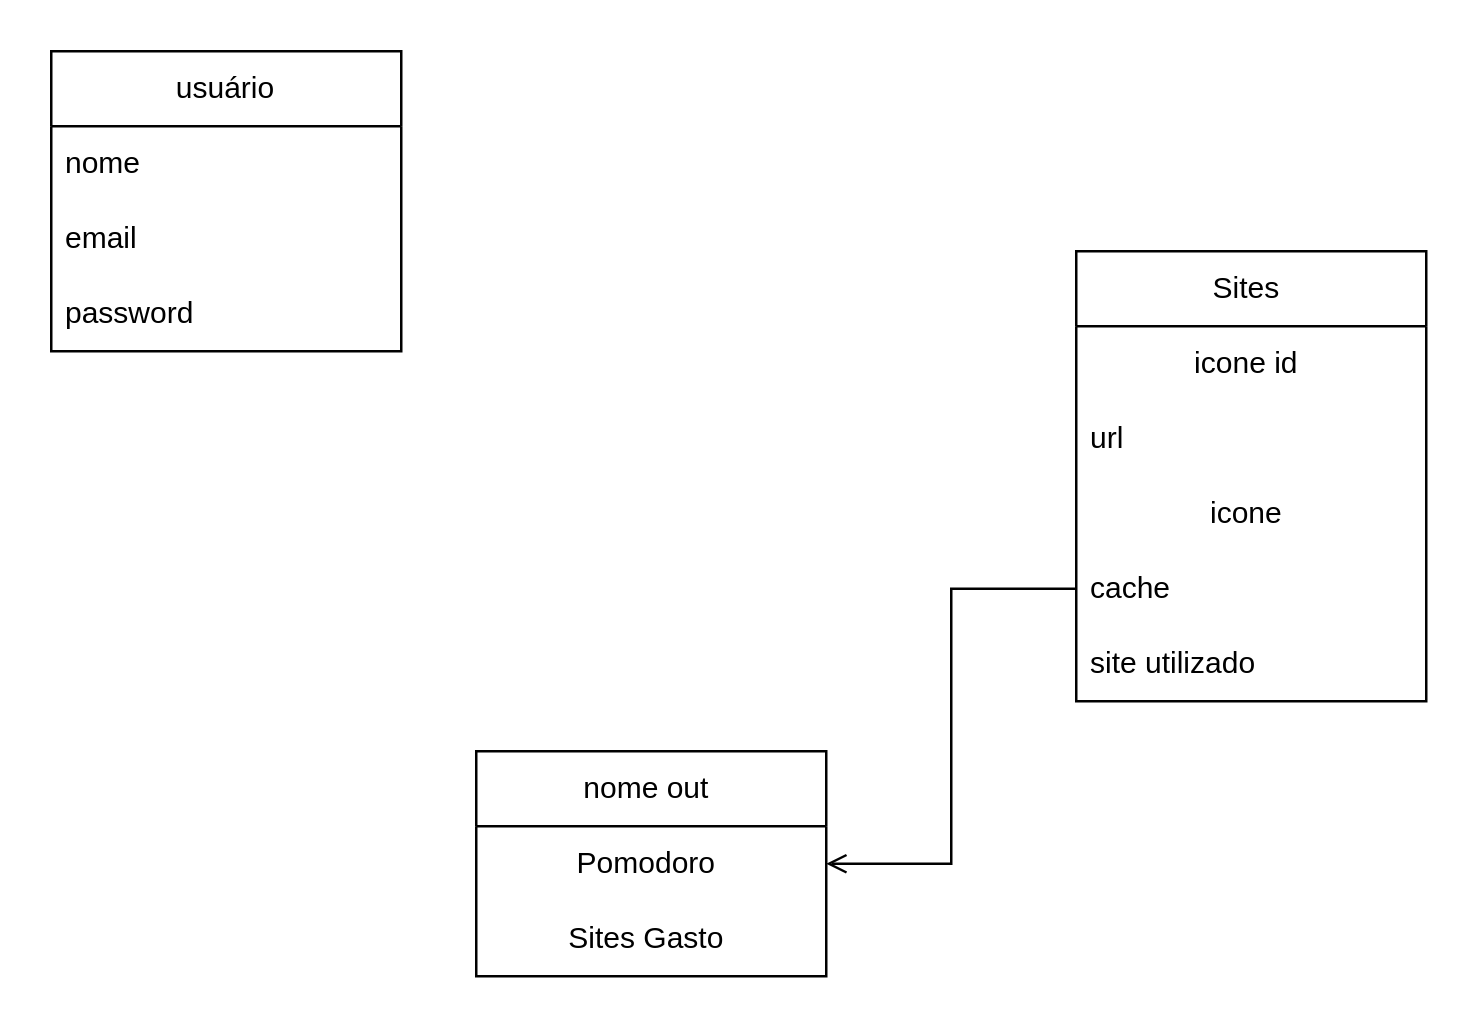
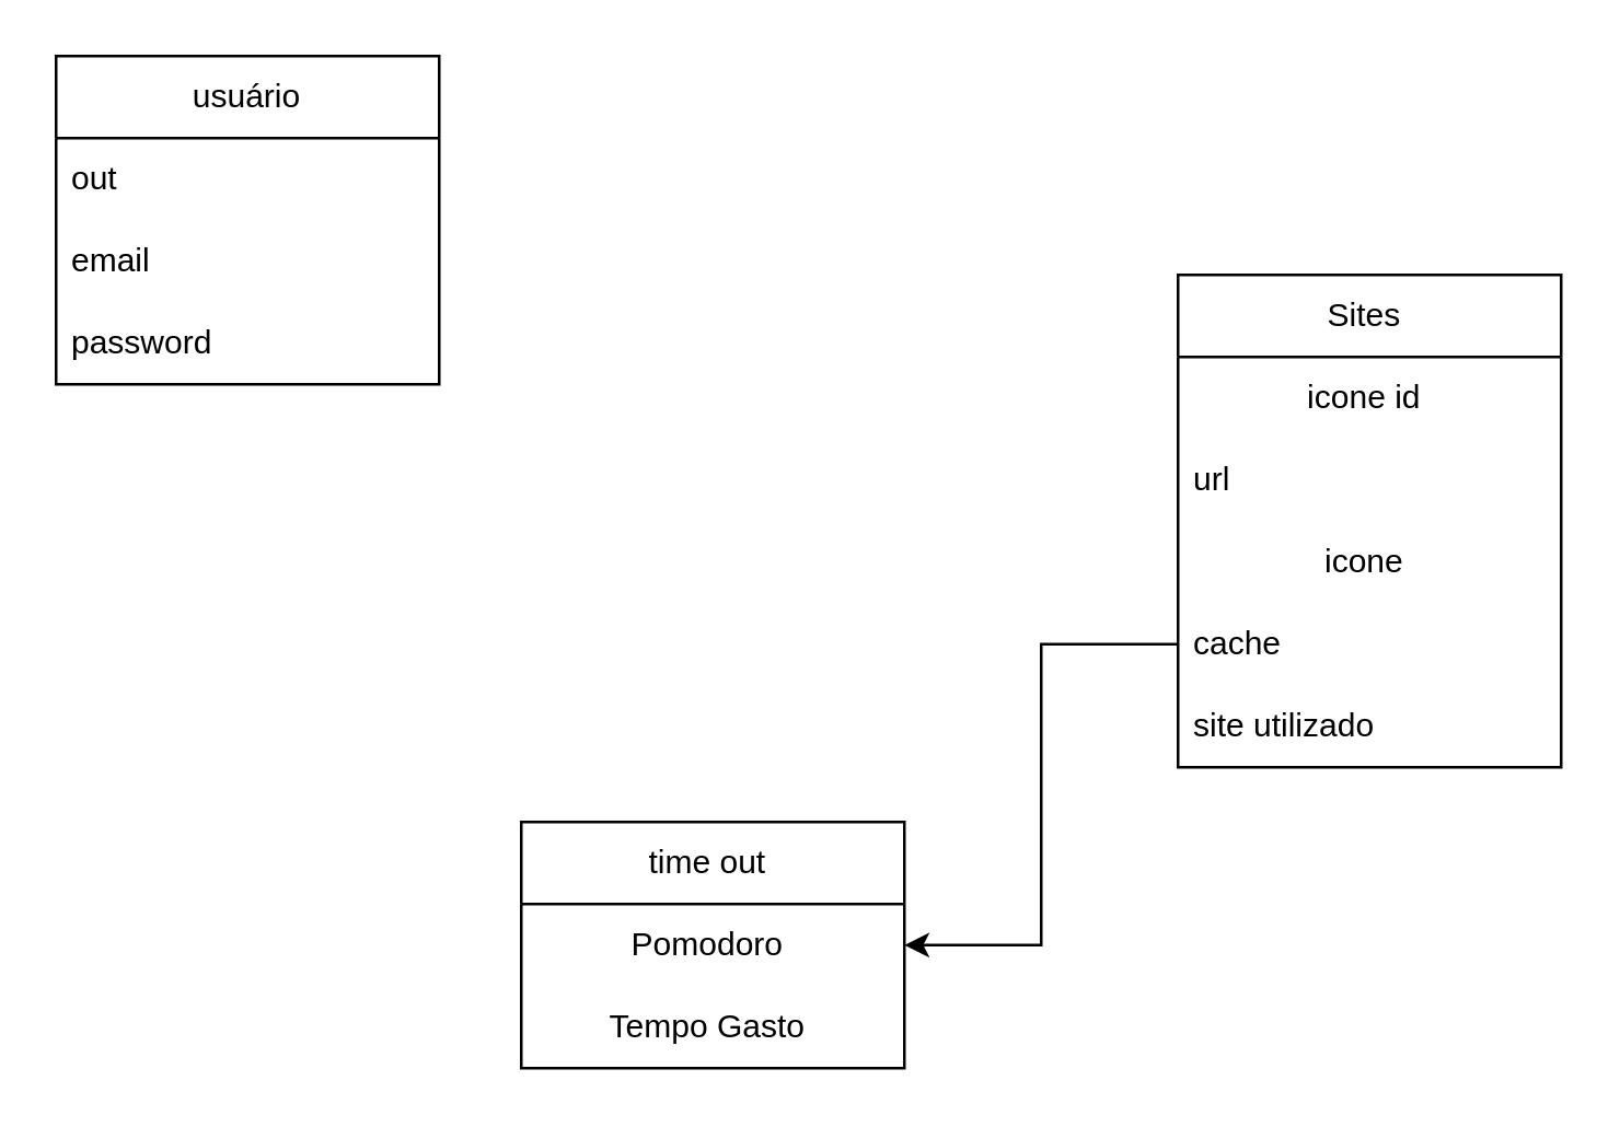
- <mxCell id="3" value="nome&amp;nbsp; &amp;nbsp;" style="text;strokeColor=none;fillColor=none;align=left;verticalAlign=middle;spacingLeft=4;spacingRight=4;overflow=hidden;points=[[0,0.5],[1,0.5]];portConstraint=eastwest;rotatable=0;whiteSpace=wrap;html=1;" vertex="1" parent="2"><mxGeometry y="30" width="140" height="30" as="geometry" /></mxCell>
+ <mxCell id="3" value="out&amp;nbsp; &amp;nbsp;" style="text;strokeColor=none;fillColor=none;align=left;verticalAlign=middle;spacingLeft=4;spacingRight=4;overflow=hidden;points=[[0,0.5],[1,0.5]];portConstraint=eastwest;rotatable=0;whiteSpace=wrap;html=1;" vertex="1" parent="2"><mxGeometry y="30" width="140" height="30" as="geometry" /></mxCell>
- <mxCell id="12" value="nome out&amp;nbsp;" style="swimlane;fontStyle=0;childLayout=stackLayout;horizontal=1;startSize=30;horizontalStack=0;resizeParent=1;resizeParentMax=0;resizeLast=0;collapsible=1;marginBottom=0;whiteSpace=wrap;html=1;" vertex="1" parent="1"><mxGeometry x="190" y="300" width="140" height="90" as="geometry" /></mxCell>
+ <mxCell id="12" value="time out&amp;nbsp;" style="swimlane;fontStyle=0;childLayout=stackLayout;horizontal=1;startSize=30;horizontalStack=0;resizeParent=1;resizeParentMax=0;resizeLast=0;collapsible=1;marginBottom=0;whiteSpace=wrap;html=1;" vertex="1" parent="1"><mxGeometry x="190" y="300" width="140" height="90" as="geometry" /></mxCell>
- <mxCell id="15" style="edgeStyle=orthogonalEdgeStyle;rounded=0;orthogonalLoop=1;jettySize=auto;html=1;entryX=1;entryY=0.5;entryDx=0;entryDy=0;endArrow=open;" edge="1" parent="1" source="10" target="13"><mxGeometry relative="1" as="geometry" /></mxCell>
+ <mxCell id="15" style="edgeStyle=orthogonalEdgeStyle;rounded=0;orthogonalLoop=1;jettySize=auto;html=1;entryX=1;entryY=0.5;entryDx=0;entryDy=0;" edge="1" parent="1" source="10" target="13"><mxGeometry relative="1" as="geometry" /></mxCell>
- <mxCell id="14" value="Sites Gasto&amp;nbsp;" style="text;html=1;align=center;verticalAlign=middle;whiteSpace=wrap;rounded=0;" vertex="1" parent="12"><mxGeometry y="60" width="140" height="30" as="geometry" /></mxCell>
+ <mxCell id="14" value="Tempo Gasto&amp;nbsp;" style="text;html=1;align=center;verticalAlign=middle;whiteSpace=wrap;rounded=0;" vertex="1" parent="12"><mxGeometry y="60" width="140" height="30" as="geometry" /></mxCell>
